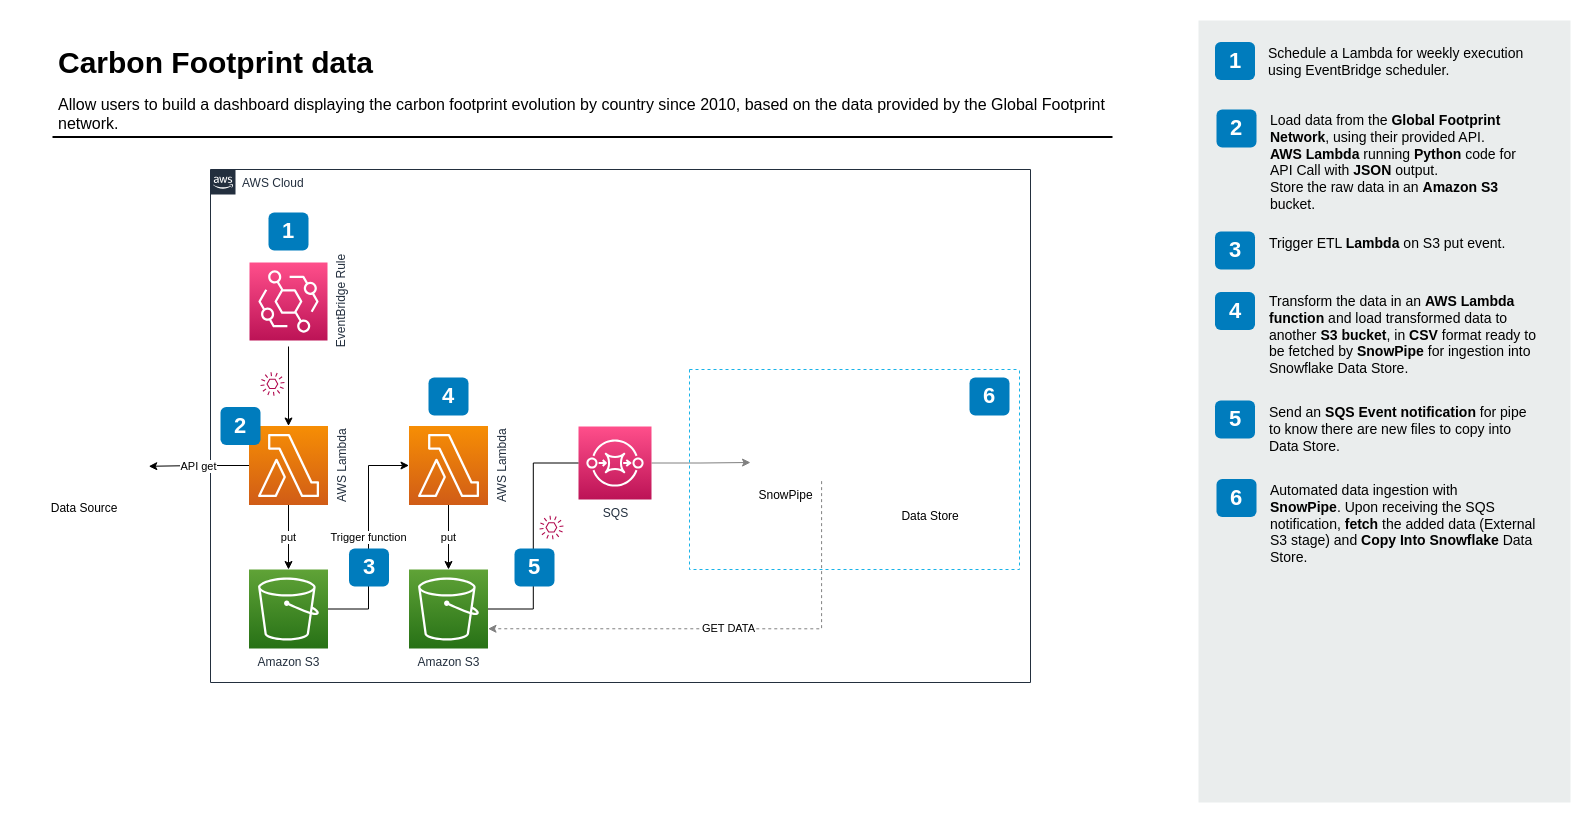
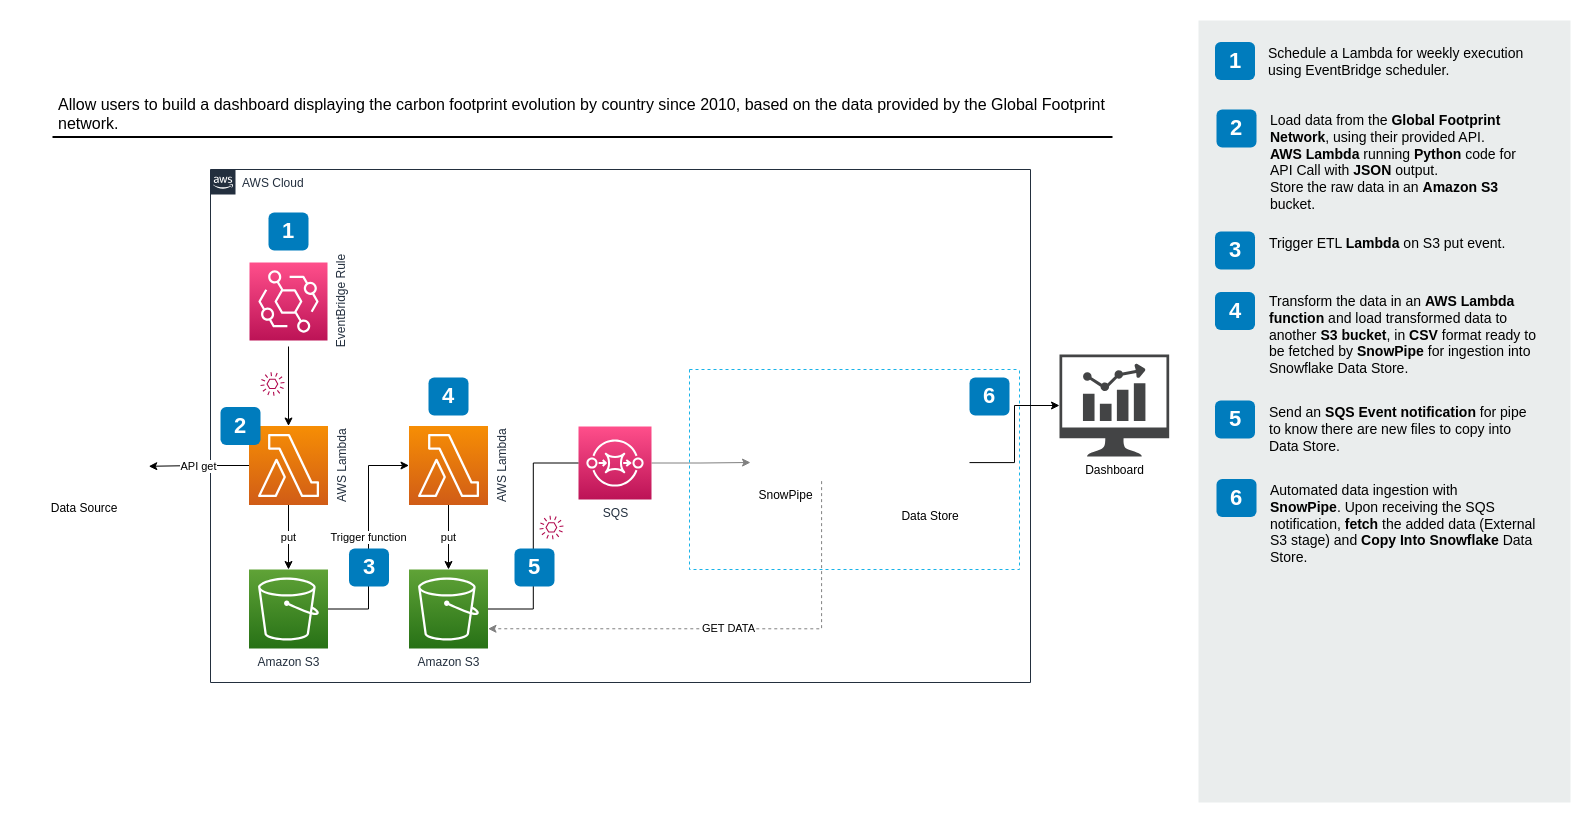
- <mxCell id="2" value="Carbon Footprint data" style="text;html=1;resizable=0;points=[];autosize=1;align=left;verticalAlign=top;spacingTop=-4;fontSize=30;fontStyle=1" parent="1" vertex="1"><mxGeometry x="56" y="41.5" width="340" height="40" as="geometry" /></mxCell>
+ <mxCell id="48" value="Dashboard" style="sketch=0;pointerEvents=1;shadow=0;dashed=0;html=1;strokeColor=none;fillColor=#434445;aspect=fixed;labelPosition=center;verticalLabelPosition=bottom;verticalAlign=top;align=center;outlineConnect=0;shape=mxgraph.vvd.nsx_dashboard;" parent="1" vertex="1"><mxGeometry x="1059" y="354" width="109.68" height="102" as="geometry" /></mxCell>
+ <mxCell id="49" value="" style="edgeStyle=orthogonalEdgeStyle;rounded=0;orthogonalLoop=1;jettySize=auto;html=1;" parent="1" source="32" target="48" edge="1"><mxGeometry relative="1" as="geometry" /></mxCell>
